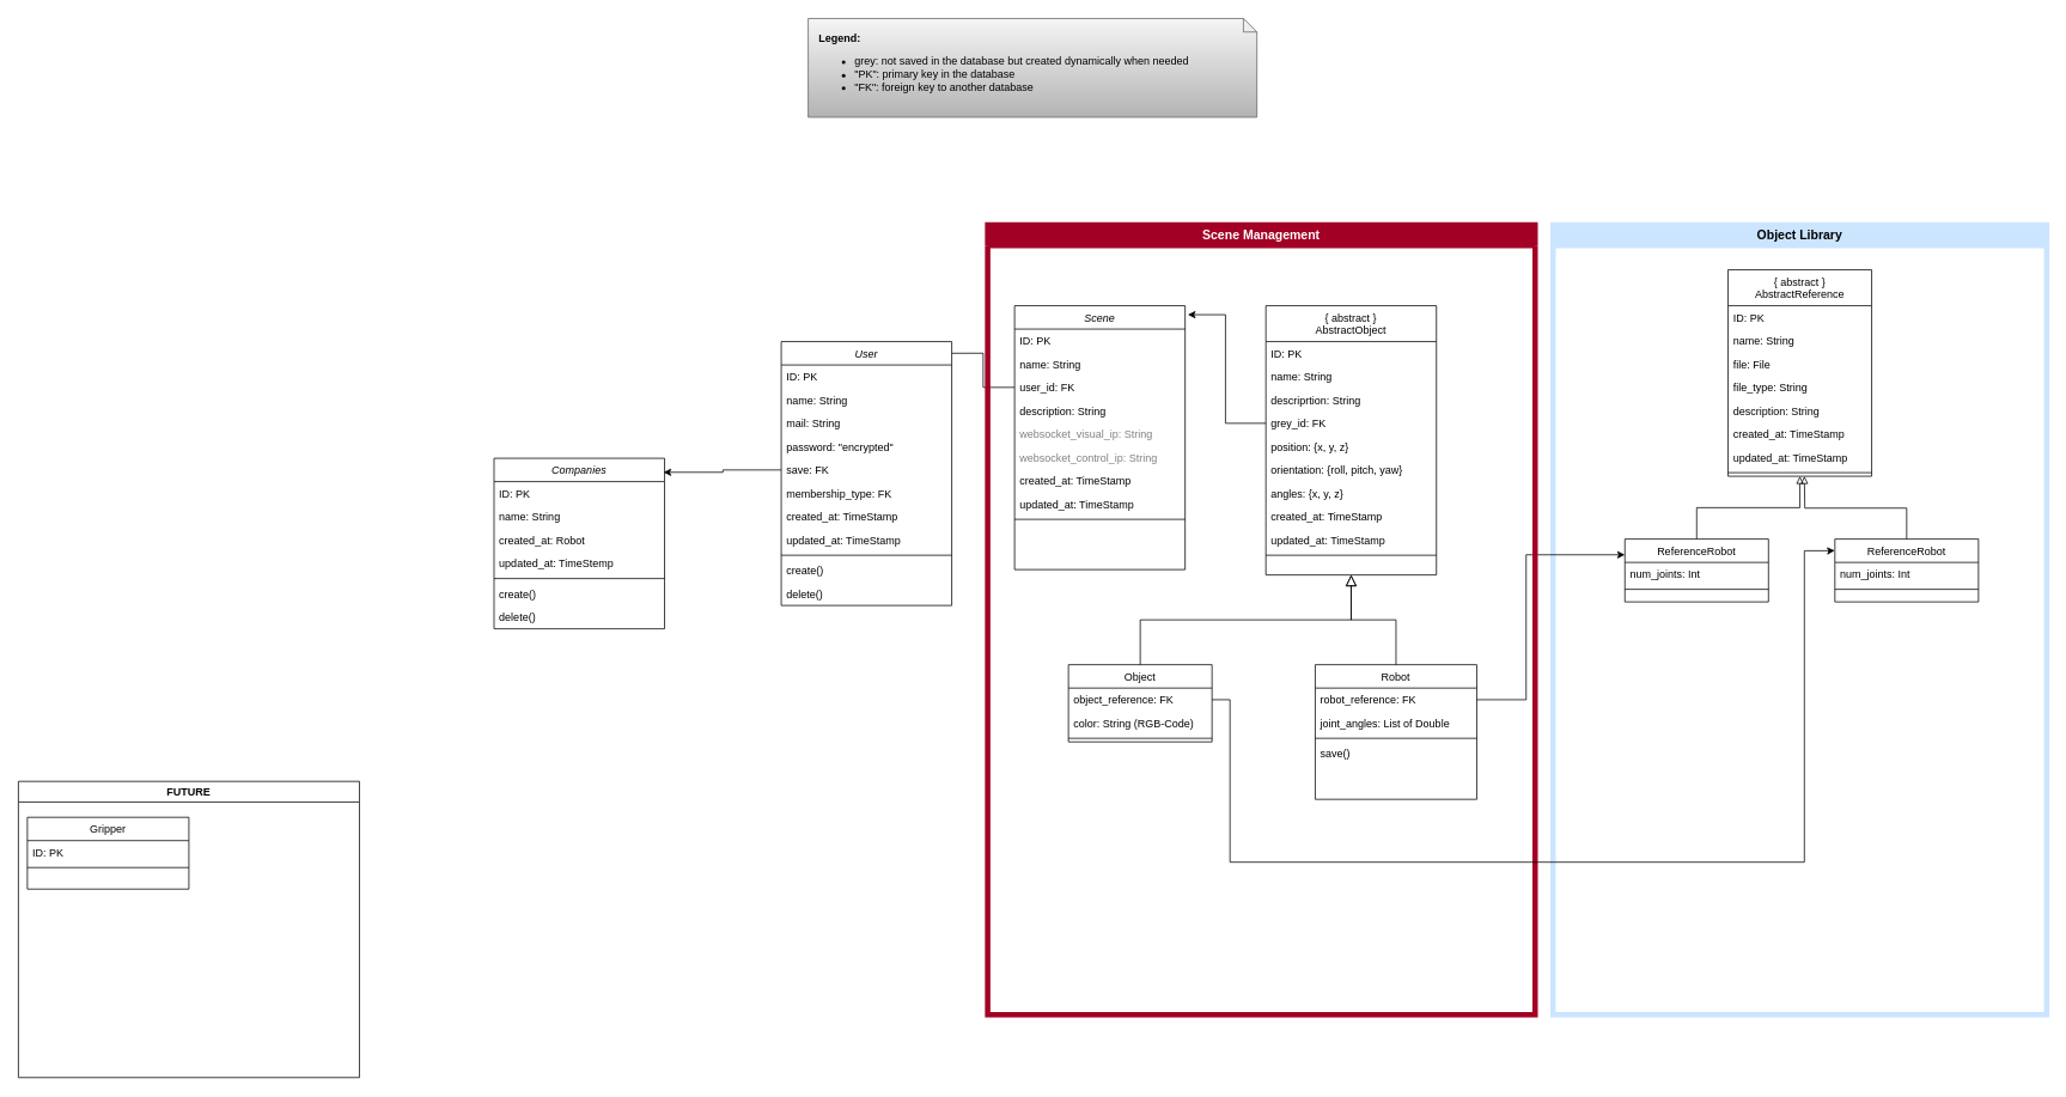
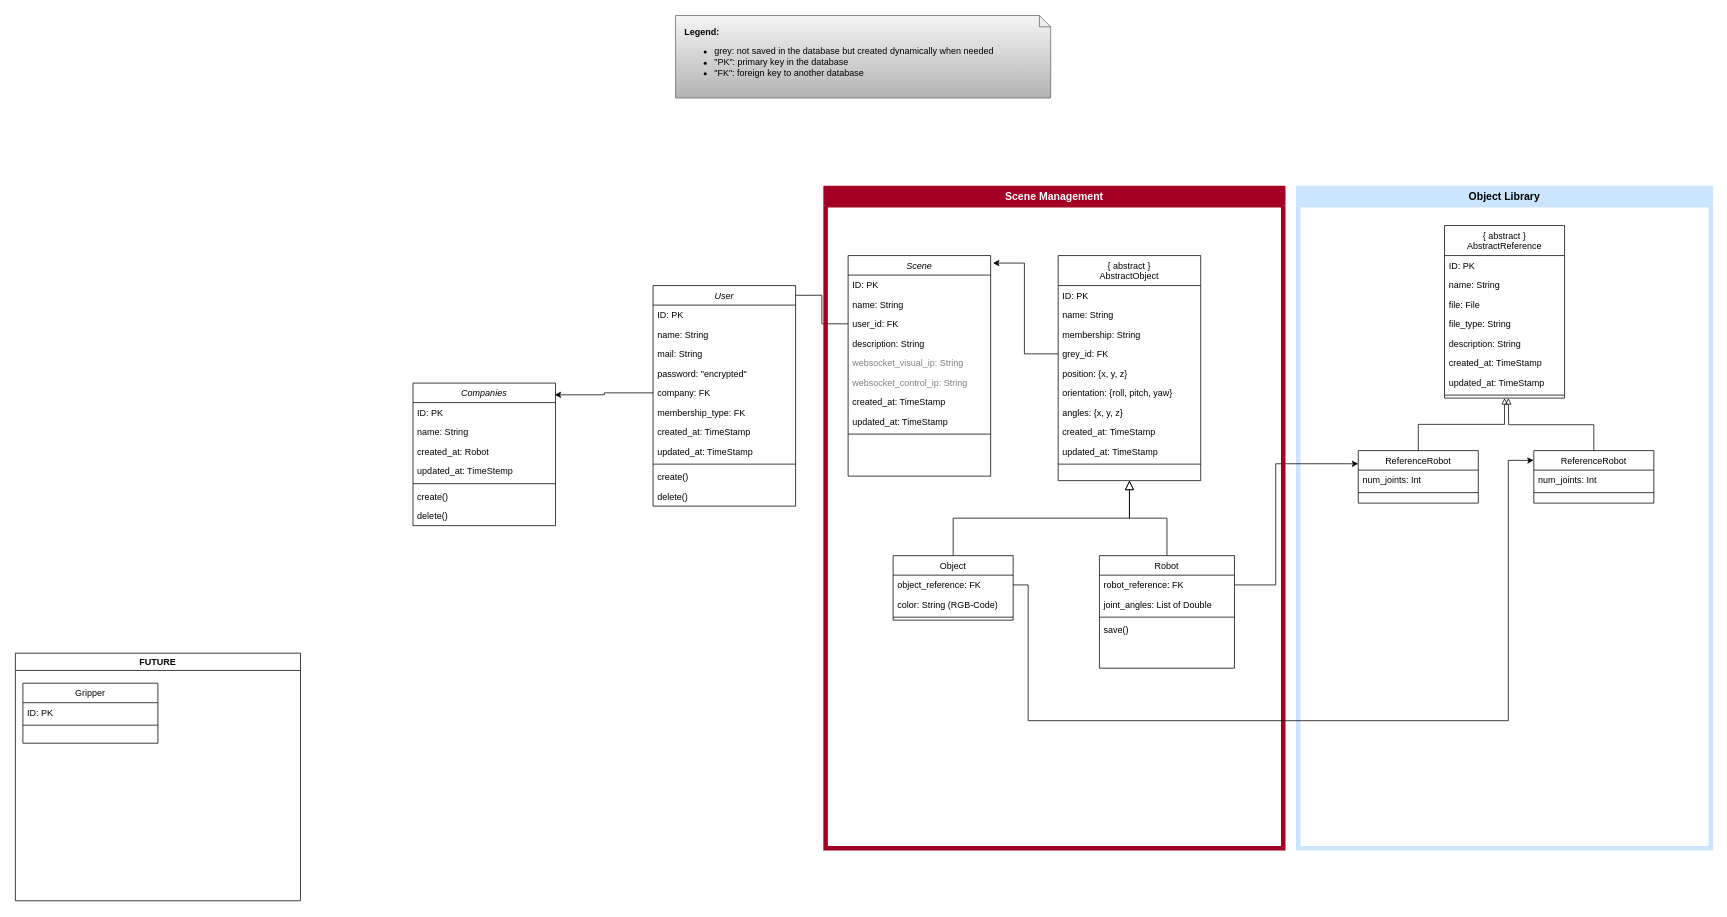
- <mxCell id="72" value="descriprtion: String" style="text;align=left;verticalAlign=top;spacingLeft=4;spacingRight=4;overflow=hidden;rotatable=0;points=[[0,0.5],[1,0.5]];portConstraint=eastwest;rounded=0;shadow=0;html=0;" vertex="1" parent="69"><mxGeometry y="92" width="190" height="26" as="geometry" /></mxCell>
+ <mxCell id="72" value="membership: String" style="text;align=left;verticalAlign=top;spacingLeft=4;spacingRight=4;overflow=hidden;rotatable=0;points=[[0,0.5],[1,0.5]];portConstraint=eastwest;rounded=0;shadow=0;html=0;" vertex="1" parent="69"><mxGeometry y="92" width="190" height="26" as="geometry" /></mxCell>
- <mxCell id="19" value="save: FK" style="text;align=left;verticalAlign=top;spacingLeft=4;spacingRight=4;overflow=hidden;rotatable=0;points=[[0,0.5],[1,0.5]];portConstraint=eastwest;rounded=0;shadow=0;html=0;" parent="14" vertex="1"><mxGeometry y="130" width="190" height="26" as="geometry" /></mxCell>
+ <mxCell id="19" value="company: FK" style="text;align=left;verticalAlign=top;spacingLeft=4;spacingRight=4;overflow=hidden;rotatable=0;points=[[0,0.5],[1,0.5]];portConstraint=eastwest;rounded=0;shadow=0;html=0;" parent="14" vertex="1"><mxGeometry y="130" width="190" height="26" as="geometry" /></mxCell>
